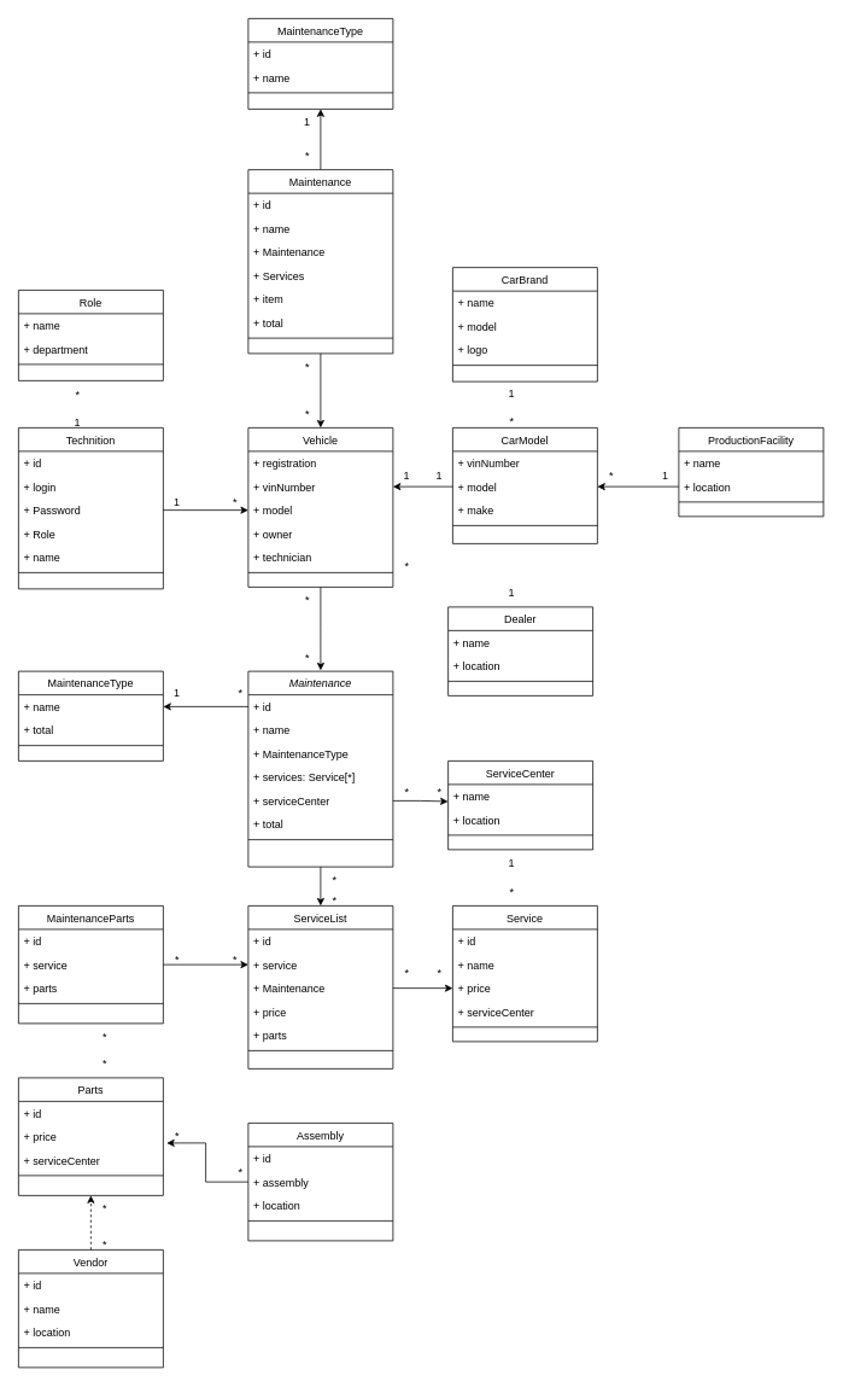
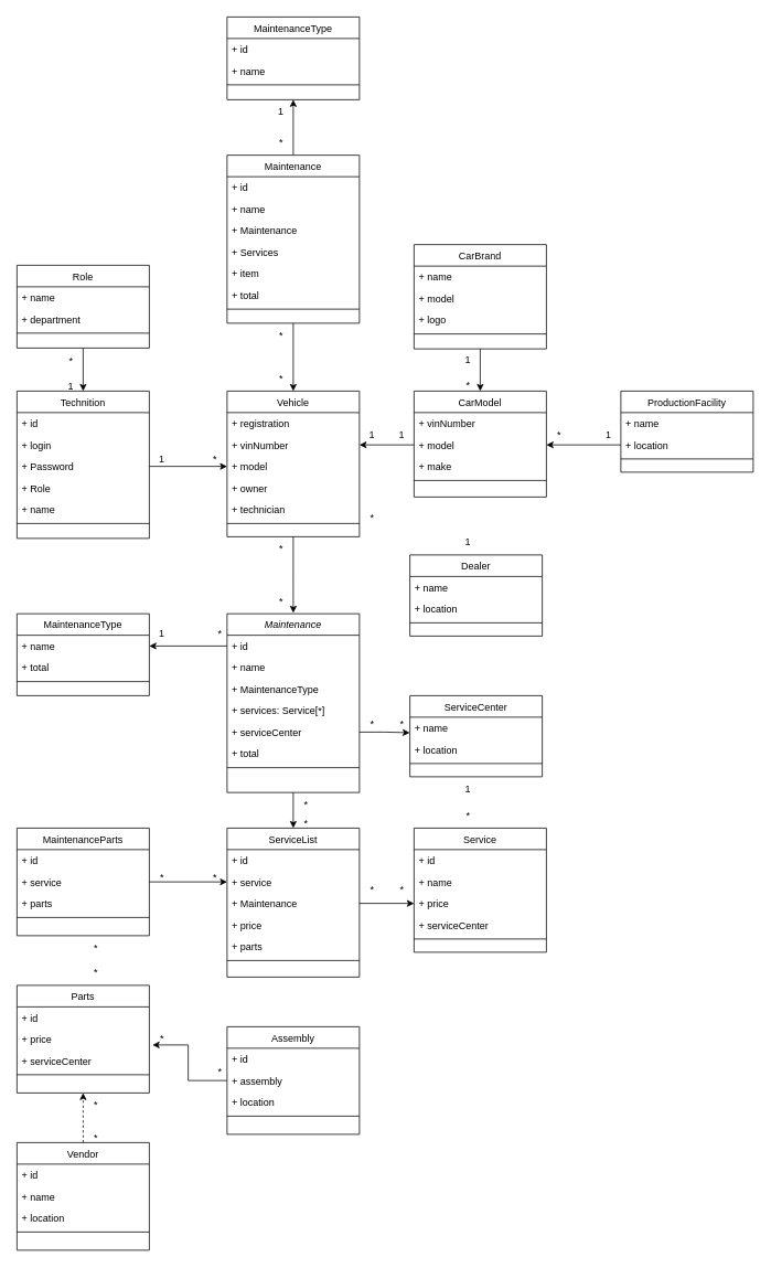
+ <mxCell id="15" style="edgeStyle=orthogonalEdgeStyle;rounded=0;orthogonalLoop=1;jettySize=auto;html=1;exitX=0.5;exitY=1;exitDx=0;exitDy=0;entryX=0.5;entryY=0;entryDx=0;entryDy=0;" edge="1" parent="1" source="16" target="74"><mxGeometry relative="1" as="geometry" /></mxCell>
+ <mxCell id="54" style="edgeStyle=orthogonalEdgeStyle;rounded=0;orthogonalLoop=1;jettySize=auto;html=1;exitX=0.5;exitY=1;exitDx=0;exitDy=0;entryX=0.5;entryY=0;entryDx=0;entryDy=0;" edge="1" parent="1" source="55" target="46"><mxGeometry relative="1" as="geometry" /></mxCell>
